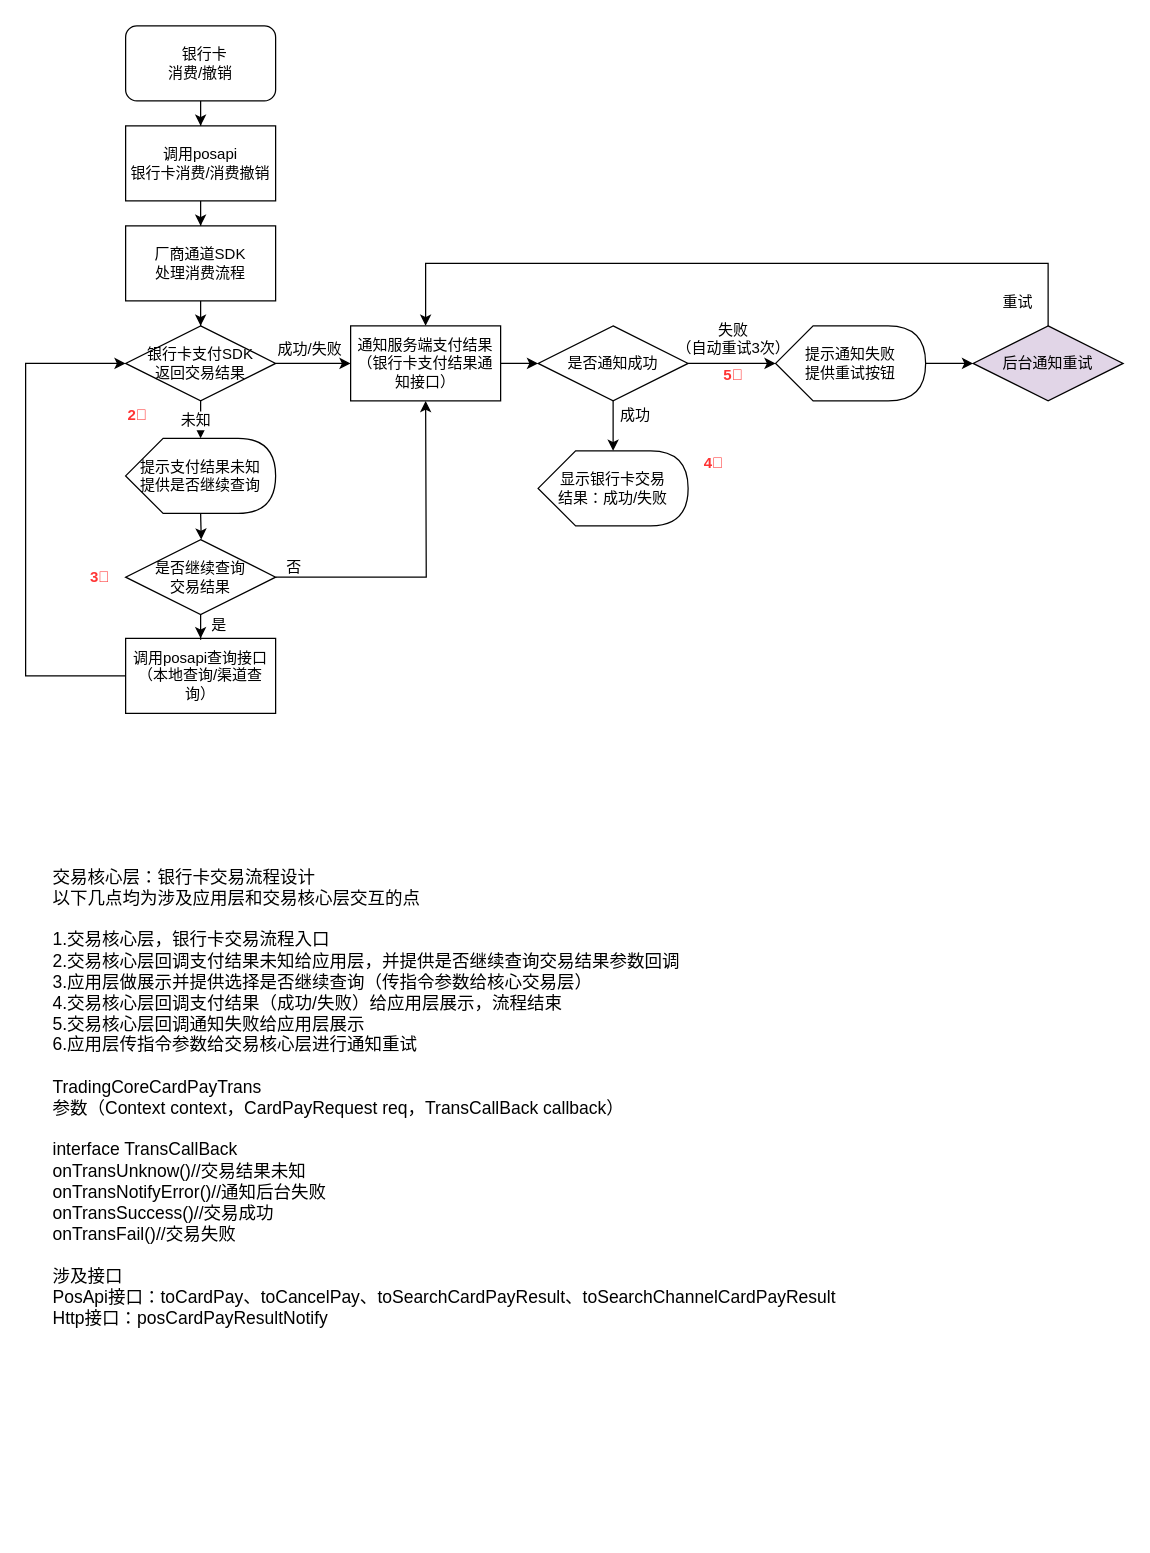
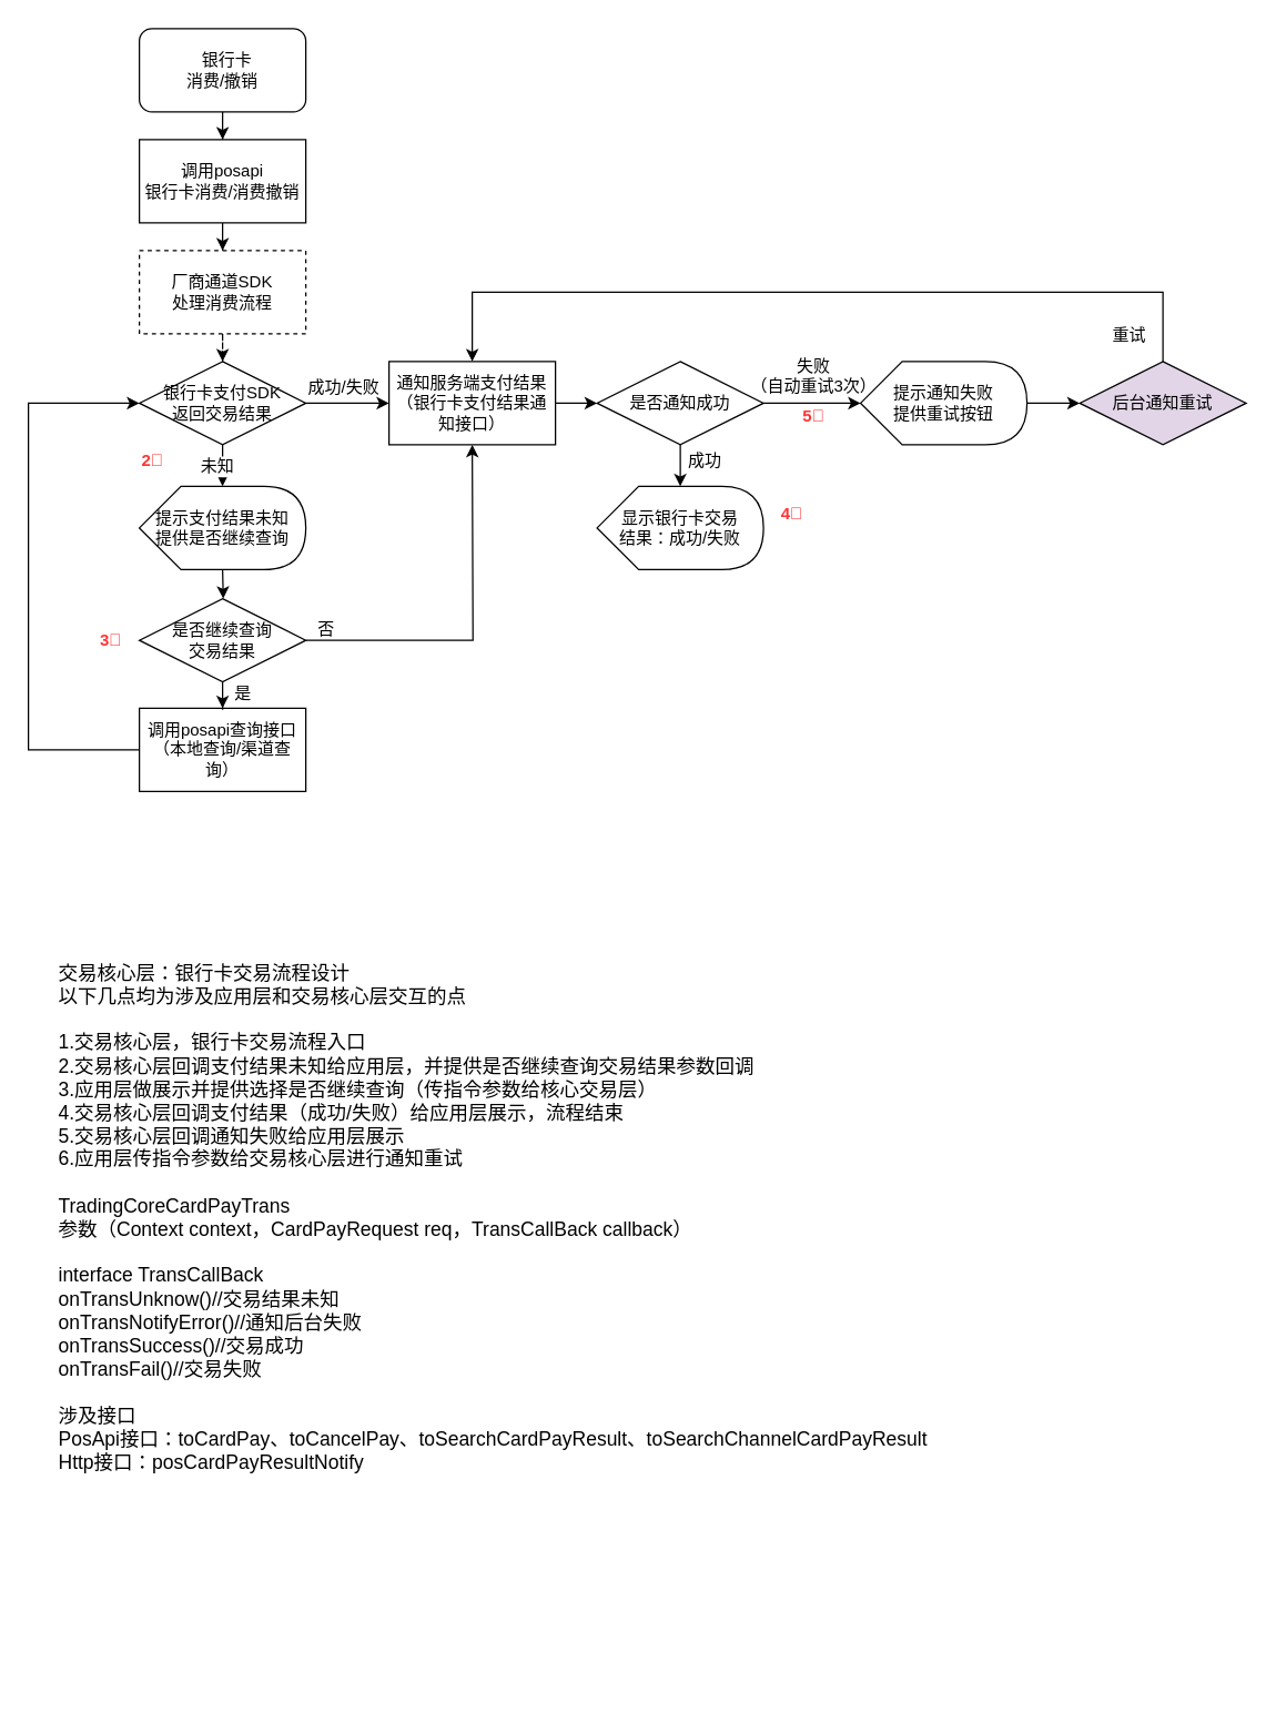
- <mxCell id="7" value="厂商通道SDK&lt;br&gt;处理消费流程" style="rounded=0;whiteSpace=wrap;html=1;" vertex="1" parent="1"><mxGeometry x="100" y="180" width="120" height="60" as="geometry" /></mxCell>
+ <mxCell id="7" value="厂商通道SDK&lt;br&gt;处理消费流程" style="rounded=0;whiteSpace=wrap;html=1;dashed=1;" vertex="1" parent="1"><mxGeometry x="100" y="180" width="120" height="60" as="geometry" /></mxCell>
- <mxCell id="6" value="" style="edgeStyle=orthogonalEdgeStyle;rounded=0;orthogonalLoop=1;jettySize=auto;html=1;" edge="1" parent="1" source="7" target="11"><mxGeometry relative="1" as="geometry" /></mxCell>
+ <mxCell id="6" value="" style="edgeStyle=orthogonalEdgeStyle;rounded=0;orthogonalLoop=1;jettySize=auto;html=1;dashed=1;" edge="1" parent="1" source="7" target="11"><mxGeometry relative="1" as="geometry" /></mxCell>
- <mxCell id="29" value="显示银行卡交易&lt;br&gt;结果：成功/失败&lt;span&gt;&lt;br&gt;&lt;/span&gt;" style="shape=display;whiteSpace=wrap;html=1;" vertex="1" parent="1"><mxGeometry x="430" y="360" width="120" height="60" as="geometry" /></mxCell>
+ <mxCell id="29" value="显示银行卡交易&lt;br&gt;结果：成功/失败&lt;span&gt;&lt;br&gt;&lt;/span&gt;" style="shape=display;whiteSpace=wrap;html=1;" vertex="1" parent="1"><mxGeometry x="430" y="350" width="120" height="60" as="geometry" /></mxCell>
